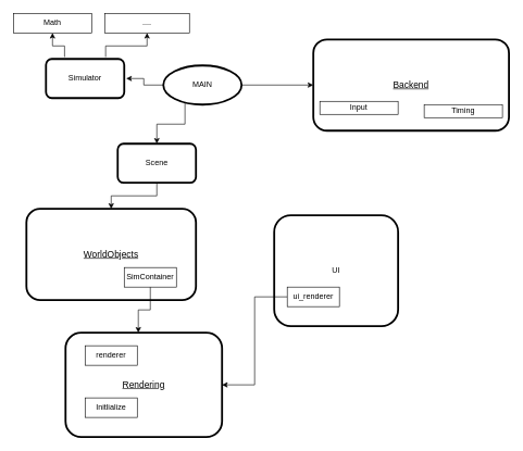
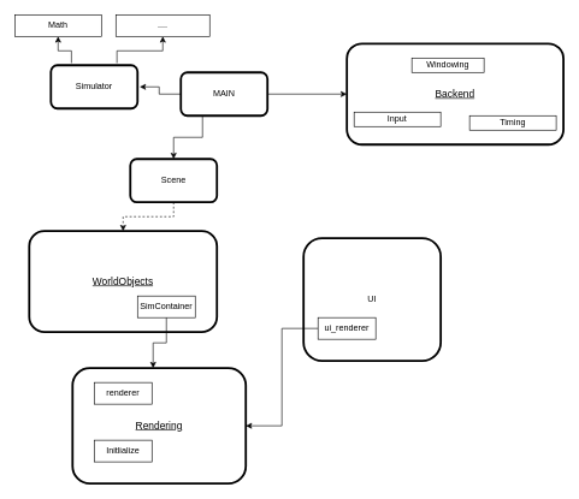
+ <mxCell id="7" value="Windowing" style="rounded=0;whiteSpace=wrap;html=1;" vertex="1" parent="1"><mxGeometry x="570" y="80" width="100" height="20" as="geometry" /></mxCell>
- <mxCell id="5" value="MAIN" style="ellipse;whiteSpace=wrap;html=1;strokeWidth=3;" vertex="1" parent="1"><mxGeometry x="250" y="100" width="120" height="60" as="geometry" /></mxCell>
+ <mxCell id="5" value="MAIN" style="rounded=1;whiteSpace=wrap;html=1;strokeWidth=3;" vertex="1" parent="1"><mxGeometry x="250" y="100" width="120" height="60" as="geometry" /></mxCell>
- <mxCell id="14" style="edgeStyle=orthogonalEdgeStyle;rounded=0;orthogonalLoop=1;jettySize=auto;html=1;entryX=0.5;entryY=0;entryDx=0;entryDy=0;" edge="1" parent="1" source="15" target="16"><mxGeometry relative="1" as="geometry" /></mxCell>
+ <mxCell id="14" style="edgeStyle=orthogonalEdgeStyle;rounded=0;orthogonalLoop=1;jettySize=auto;html=1;entryX=0.5;entryY=0;entryDx=0;entryDy=0;dashed=1;" edge="1" parent="1" source="15" target="16"><mxGeometry relative="1" as="geometry" /></mxCell>
